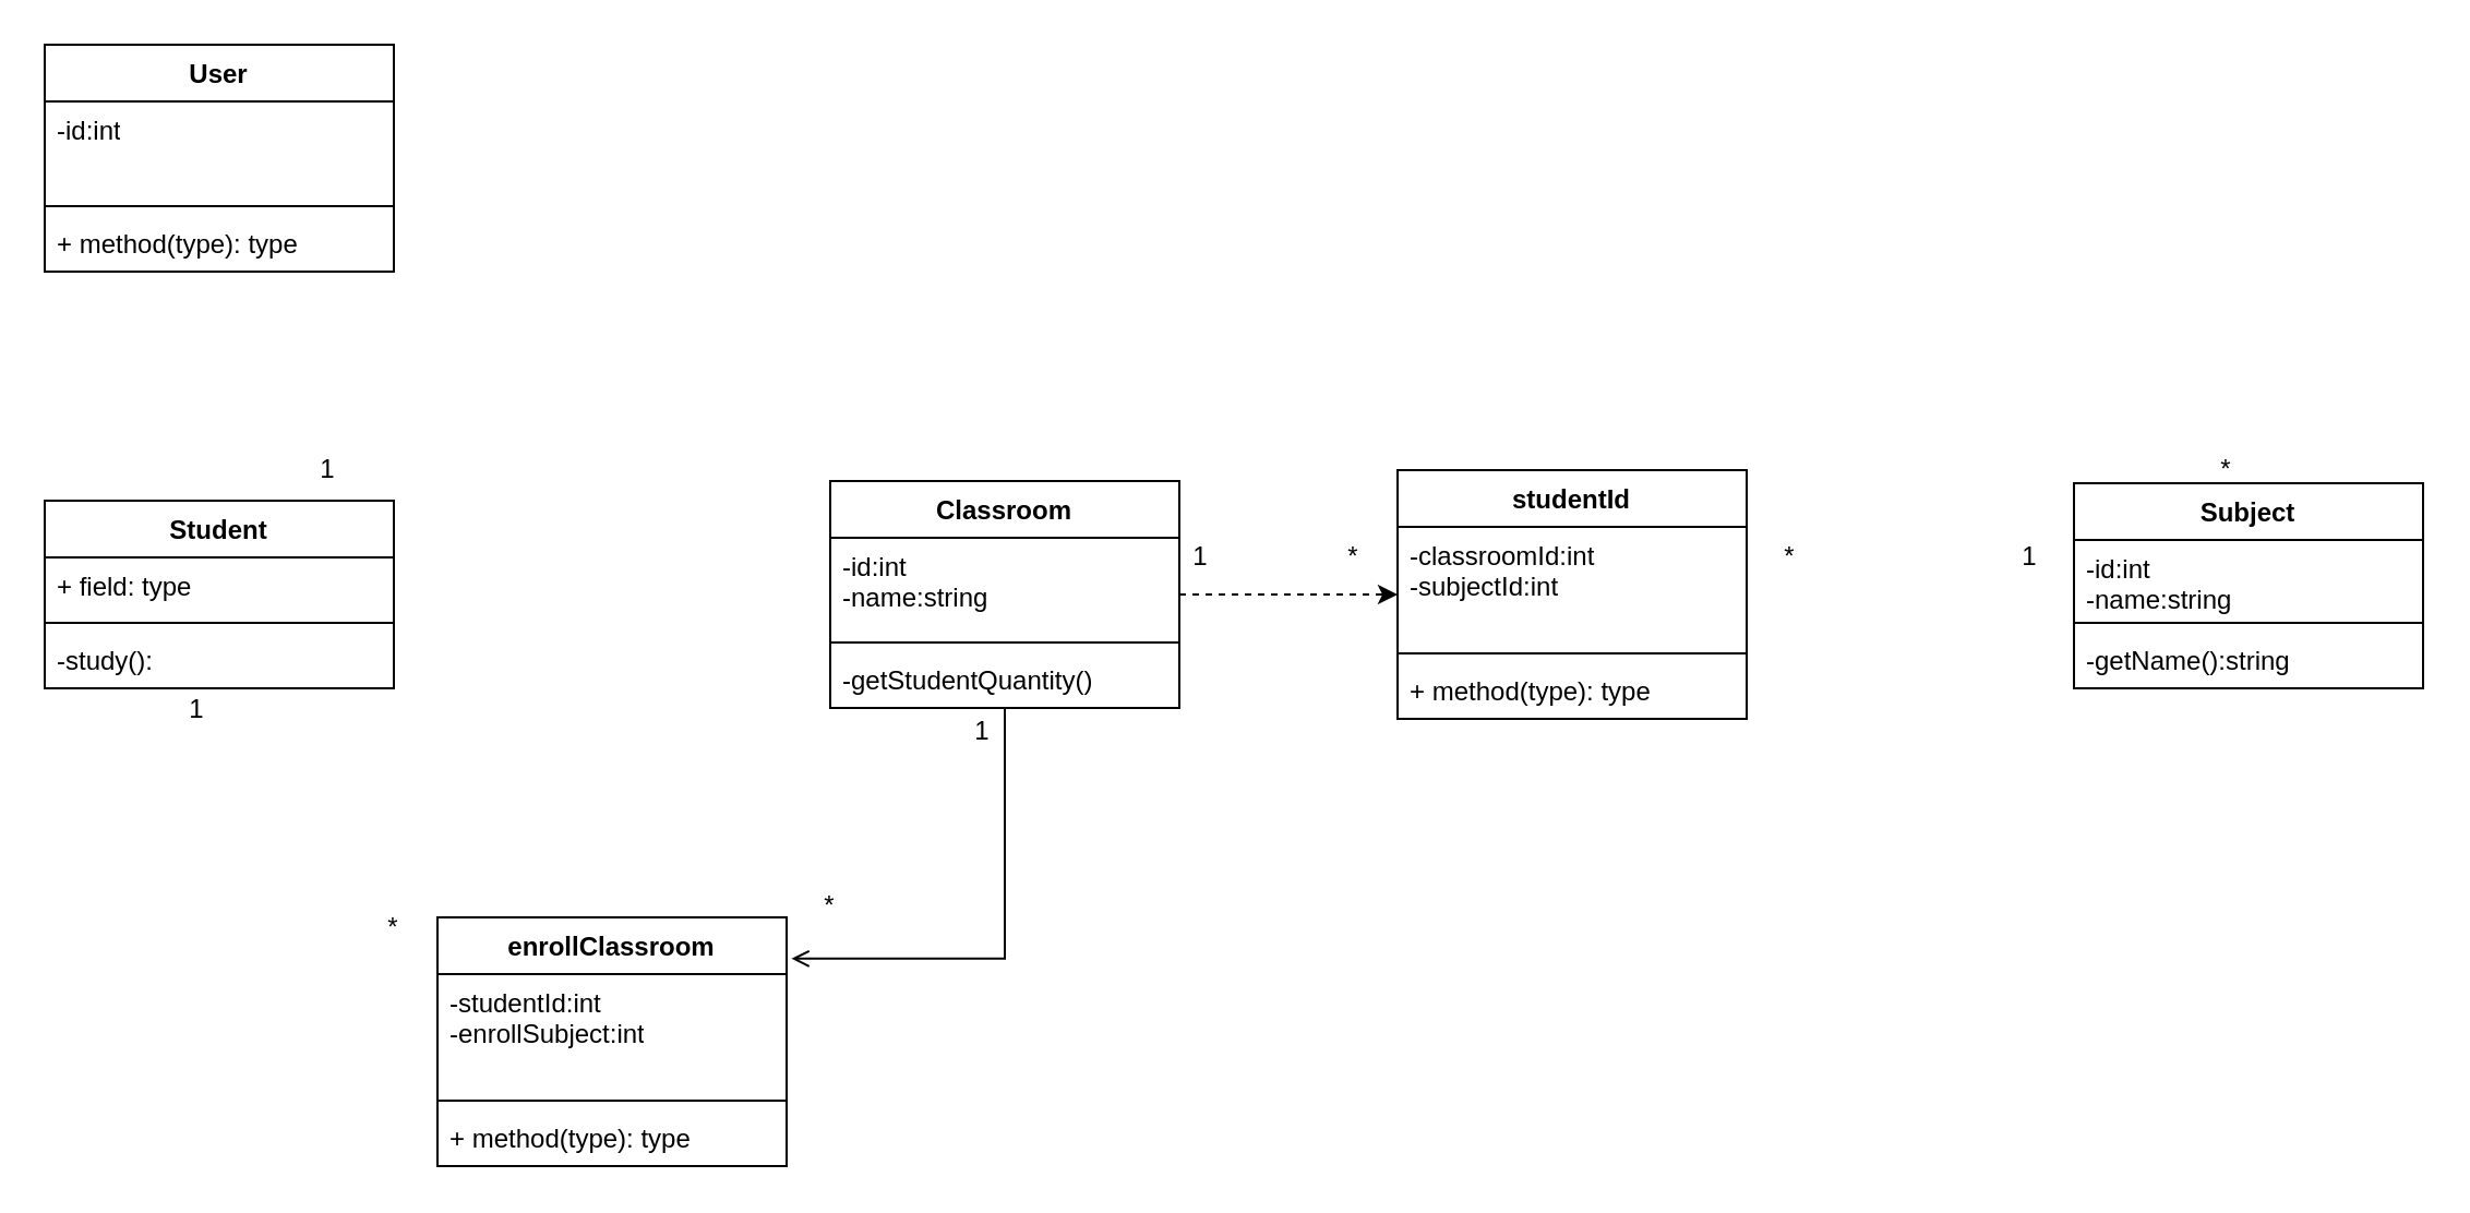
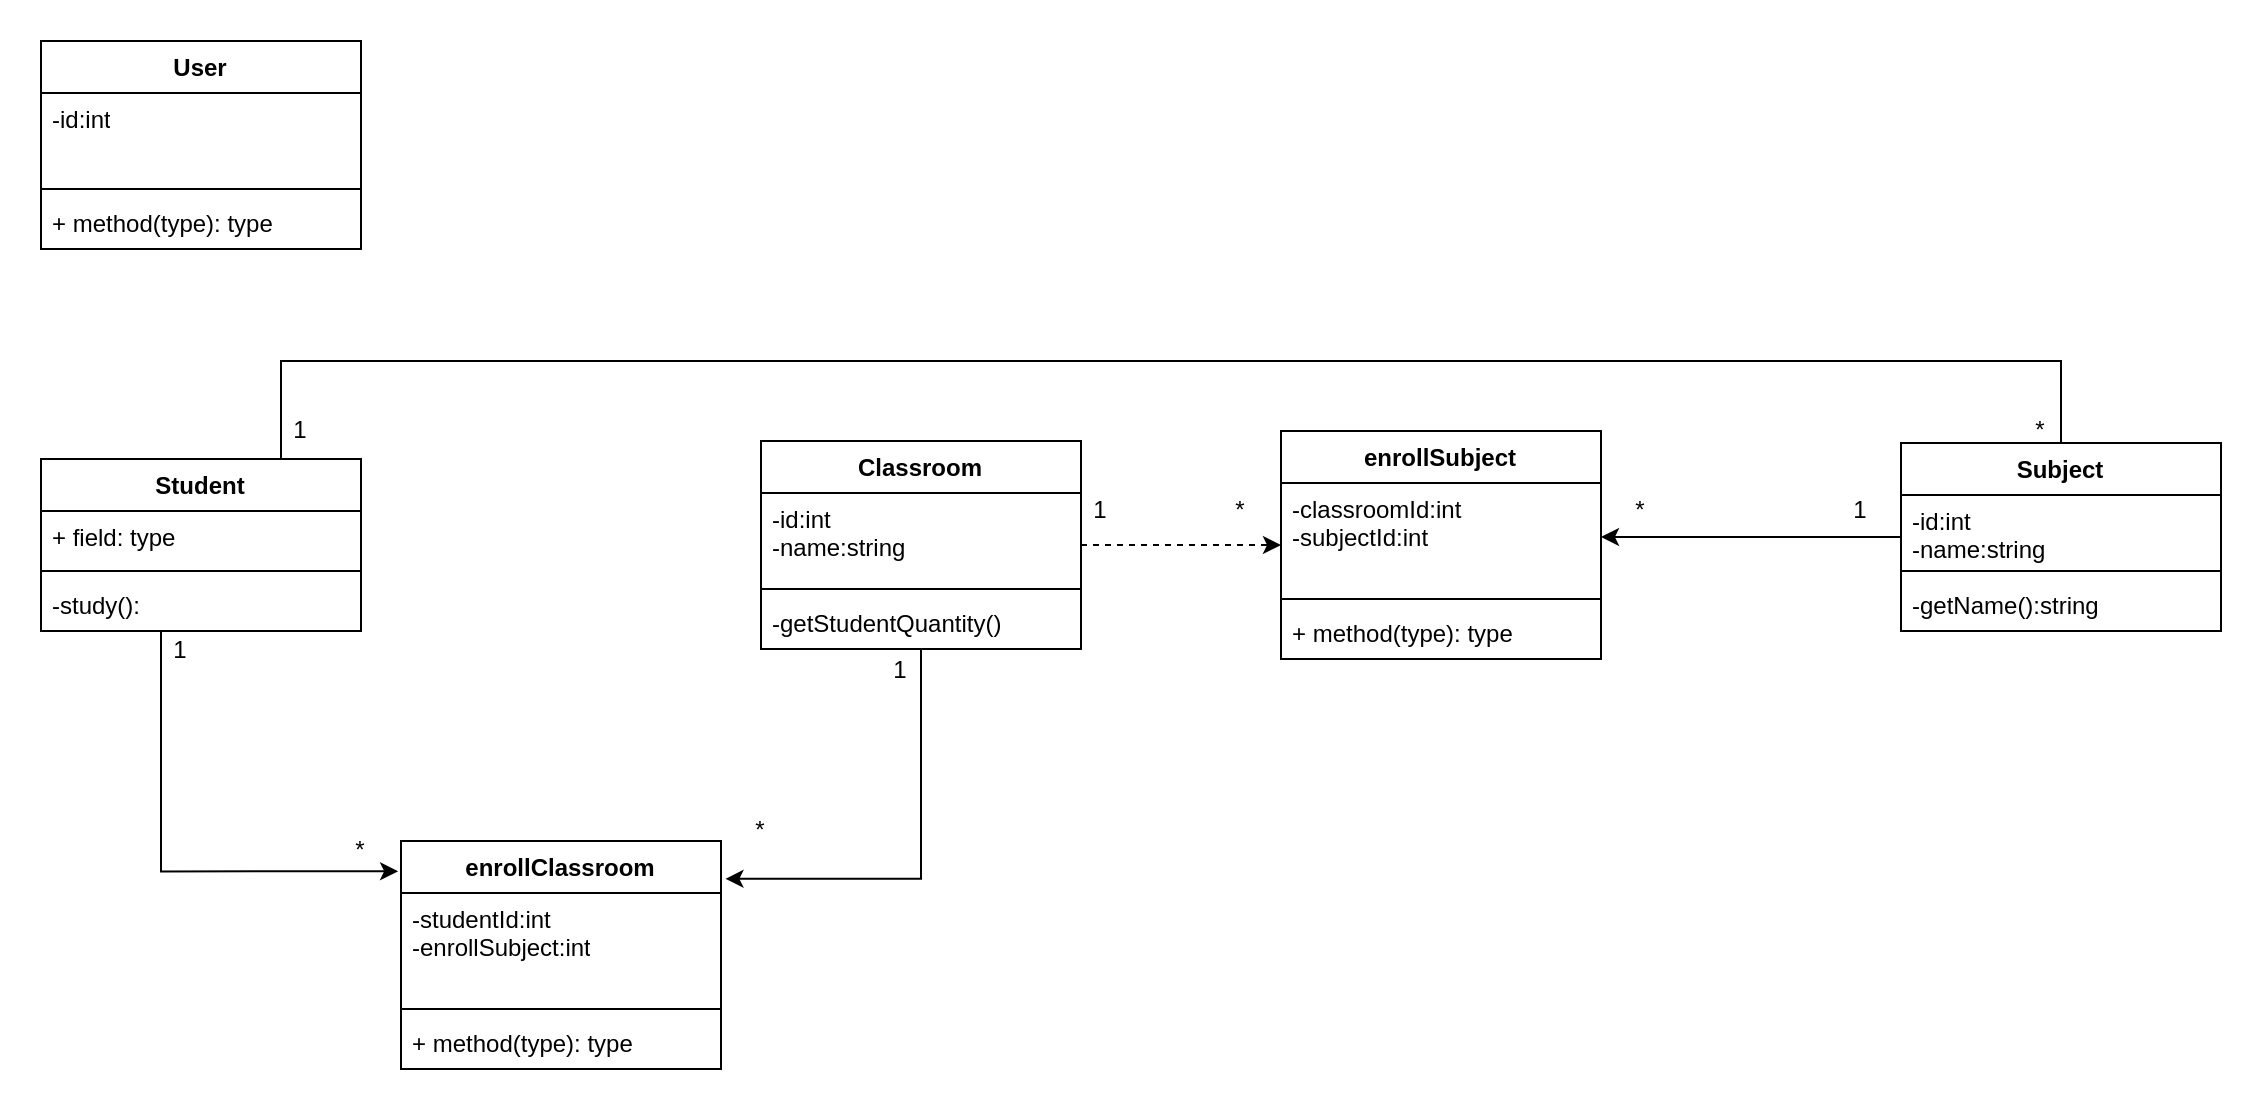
+ <mxCell id="13" style="edgeStyle=orthogonalEdgeStyle;rounded=0;orthogonalLoop=1;jettySize=auto;html=1;entryX=0.5;entryY=0;entryDx=0;entryDy=0;endArrow=none;endFill=0;exitX=0.75;exitY=0;exitDx=0;exitDy=0;" parent="1" source="14" target="19" edge="1"><mxGeometry relative="1" as="geometry"><Array as="points"><mxPoint x="140" y="180" /><mxPoint x="1030" y="180" /></Array></mxGeometry></mxCell>
- <mxCell id="31" value="studentId" style="swimlane;fontStyle=1;align=center;verticalAlign=top;childLayout=stackLayout;horizontal=1;startSize=26;horizontalStack=0;resizeParent=1;resizeParentMax=0;resizeLast=0;collapsible=1;marginBottom=0;whiteSpace=wrap;html=1;" parent="1" vertex="1"><mxGeometry x="640" y="215" width="160" height="114" as="geometry" /></mxCell>
+ <mxCell id="31" value="enrollSubject" style="swimlane;fontStyle=1;align=center;verticalAlign=top;childLayout=stackLayout;horizontal=1;startSize=26;horizontalStack=0;resizeParent=1;resizeParentMax=0;resizeLast=0;collapsible=1;marginBottom=0;whiteSpace=wrap;html=1;" parent="1" vertex="1"><mxGeometry x="640" y="215" width="160" height="114" as="geometry" /></mxCell>
+ <mxCell id="18" style="edgeStyle=orthogonalEdgeStyle;rounded=0;orthogonalLoop=1;jettySize=auto;html=1;entryX=1;entryY=0.5;entryDx=0;entryDy=0;" parent="1" source="19" target="32" edge="1"><mxGeometry relative="1" as="geometry" /></mxCell>
+ <mxCell id="12" style="edgeStyle=orthogonalEdgeStyle;rounded=0;orthogonalLoop=1;jettySize=auto;html=1;entryX=-0.009;entryY=0.133;entryDx=0;entryDy=0;entryPerimeter=0;" parent="1" source="14" target="23" edge="1"><mxGeometry relative="1" as="geometry"><mxPoint x="100" y="460" as="targetPoint" /><Array as="points"><mxPoint x="80" y="435" /></Array></mxGeometry></mxCell>
- <mxCell id="6" style="edgeStyle=orthogonalEdgeStyle;rounded=0;orthogonalLoop=1;jettySize=auto;html=1;entryX=1.014;entryY=-0.131;entryDx=0;entryDy=0;entryPerimeter=0;endArrow=open;" parent="1" source="8" target="24" edge="1"><mxGeometry relative="1" as="geometry"><mxPoint x="460" y="470" as="targetPoint" /></mxGeometry></mxCell>
+ <mxCell id="6" style="edgeStyle=orthogonalEdgeStyle;rounded=0;orthogonalLoop=1;jettySize=auto;html=1;entryX=1.014;entryY=-0.131;entryDx=0;entryDy=0;entryPerimeter=0;" parent="1" source="8" target="24" edge="1"><mxGeometry relative="1" as="geometry"><mxPoint x="460" y="470" as="targetPoint" /></mxGeometry></mxCell>
